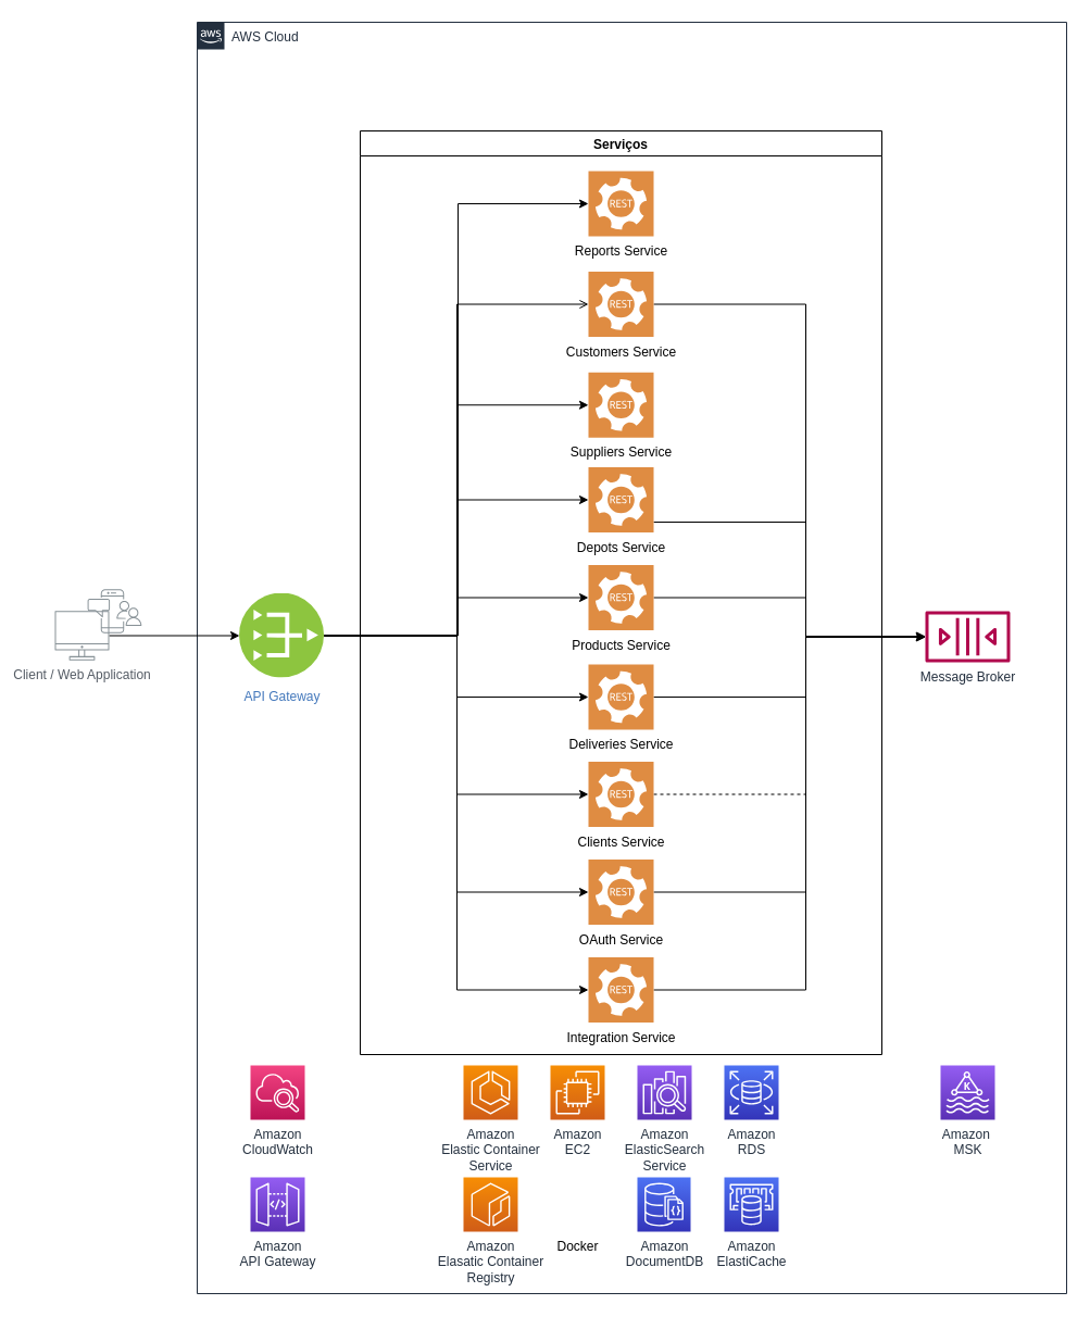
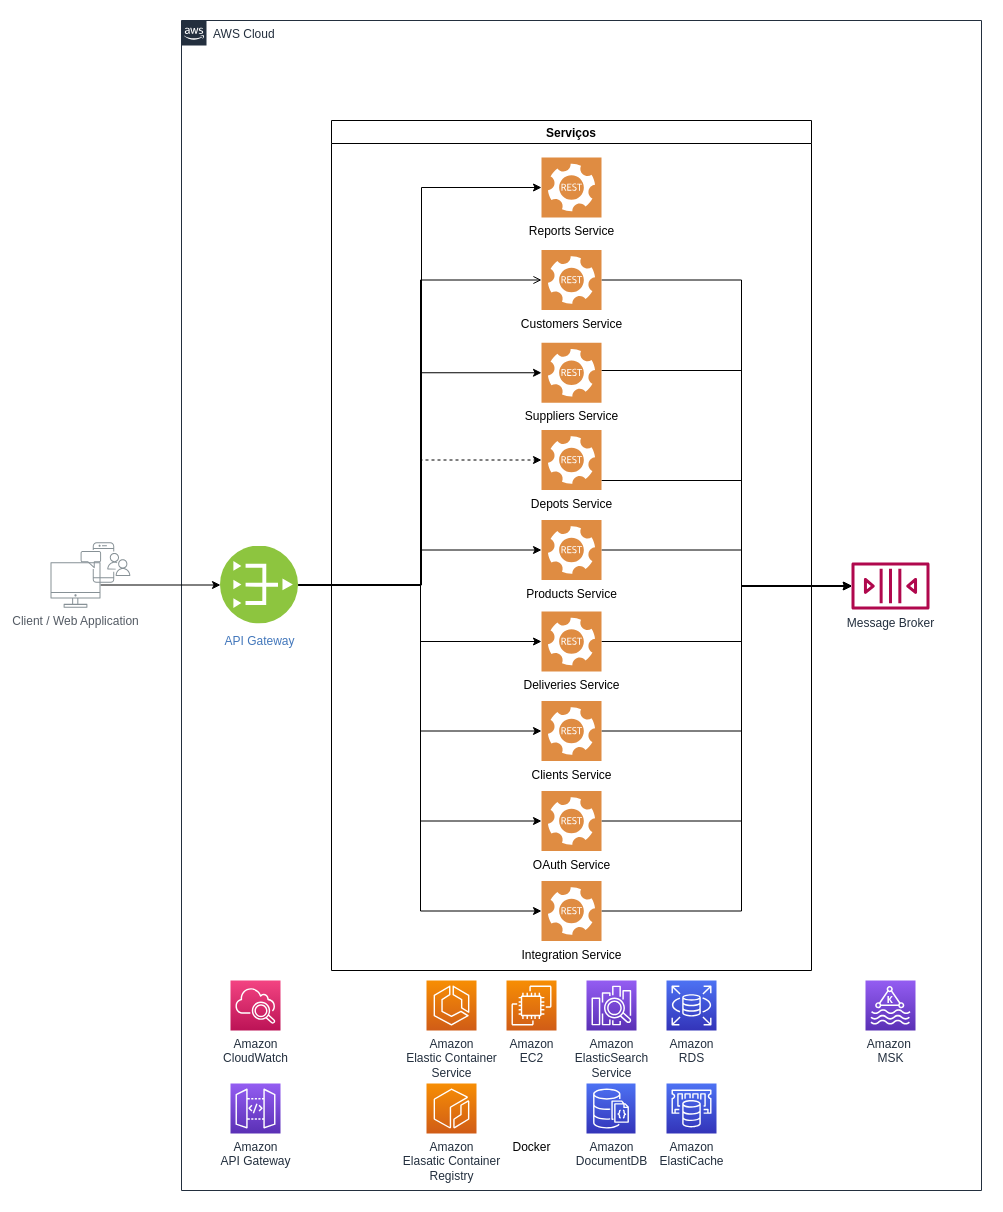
+ <mxCell id="38" style="edgeStyle=elbowEdgeStyle;rounded=0;orthogonalLoop=1;jettySize=auto;html=1;" parent="1" source="41" target="30" edge="1"><mxGeometry relative="1" as="geometry"><mxPoint x="760" y="560" as="targetPoint" /><Array as="points"><mxPoint x="741" y="370" /></Array></mxGeometry></mxCell>
- <mxCell id="23" style="edgeStyle=elbowEdgeStyle;rounded=0;orthogonalLoop=1;jettySize=auto;html=1;" parent="1" source="16" target="42" edge="1"><mxGeometry relative="1" as="geometry" /></mxCell>
+ <mxCell id="23" style="edgeStyle=elbowEdgeStyle;rounded=0;orthogonalLoop=1;jettySize=auto;html=1;dashed=1;" parent="1" source="16" target="42" edge="1"><mxGeometry relative="1" as="geometry" /></mxCell>
- <mxCell id="35" style="edgeStyle=elbowEdgeStyle;rounded=0;orthogonalLoop=1;jettySize=auto;html=1;dashed=1;" parent="1" source="45" target="30" edge="1"><mxGeometry relative="1" as="geometry"><Array as="points"><mxPoint x="741" y="670" /></Array></mxGeometry></mxCell>
+ <mxCell id="35" style="edgeStyle=elbowEdgeStyle;rounded=0;orthogonalLoop=1;jettySize=auto;html=1;" parent="1" source="45" target="30" edge="1"><mxGeometry relative="1" as="geometry"><Array as="points"><mxPoint x="741" y="670" /></Array></mxGeometry></mxCell>
